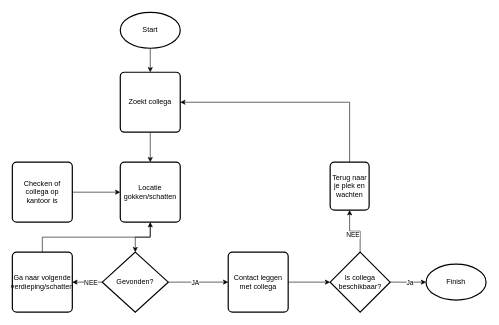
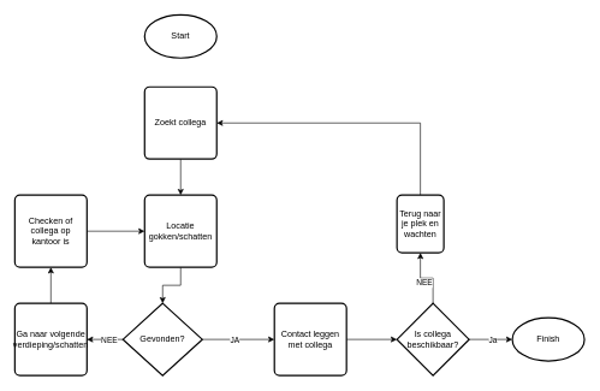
- <mxCell id="2" style="edgeStyle=orthogonalEdgeStyle;rounded=0;orthogonalLoop=1;jettySize=auto;html=1;" parent="1" source="3" target="5" edge="1"><mxGeometry relative="1" as="geometry" /></mxCell>
- <mxCell id="11" style="edgeStyle=orthogonalEdgeStyle;rounded=0;orthogonalLoop=1;jettySize=auto;html=1;exitX=0.5;exitY=0;exitDx=0;exitDy=0;" parent="1" source="12" target="17" edge="1"><mxGeometry relative="1" as="geometry" /></mxCell>
+ <mxCell id="11" style="edgeStyle=orthogonalEdgeStyle;rounded=0;orthogonalLoop=1;jettySize=auto;html=1;exitX=0.5;exitY=0;exitDx=0;exitDy=0;" parent="1" source="12" target="19" edge="1"><mxGeometry relative="1" as="geometry" /></mxCell>
